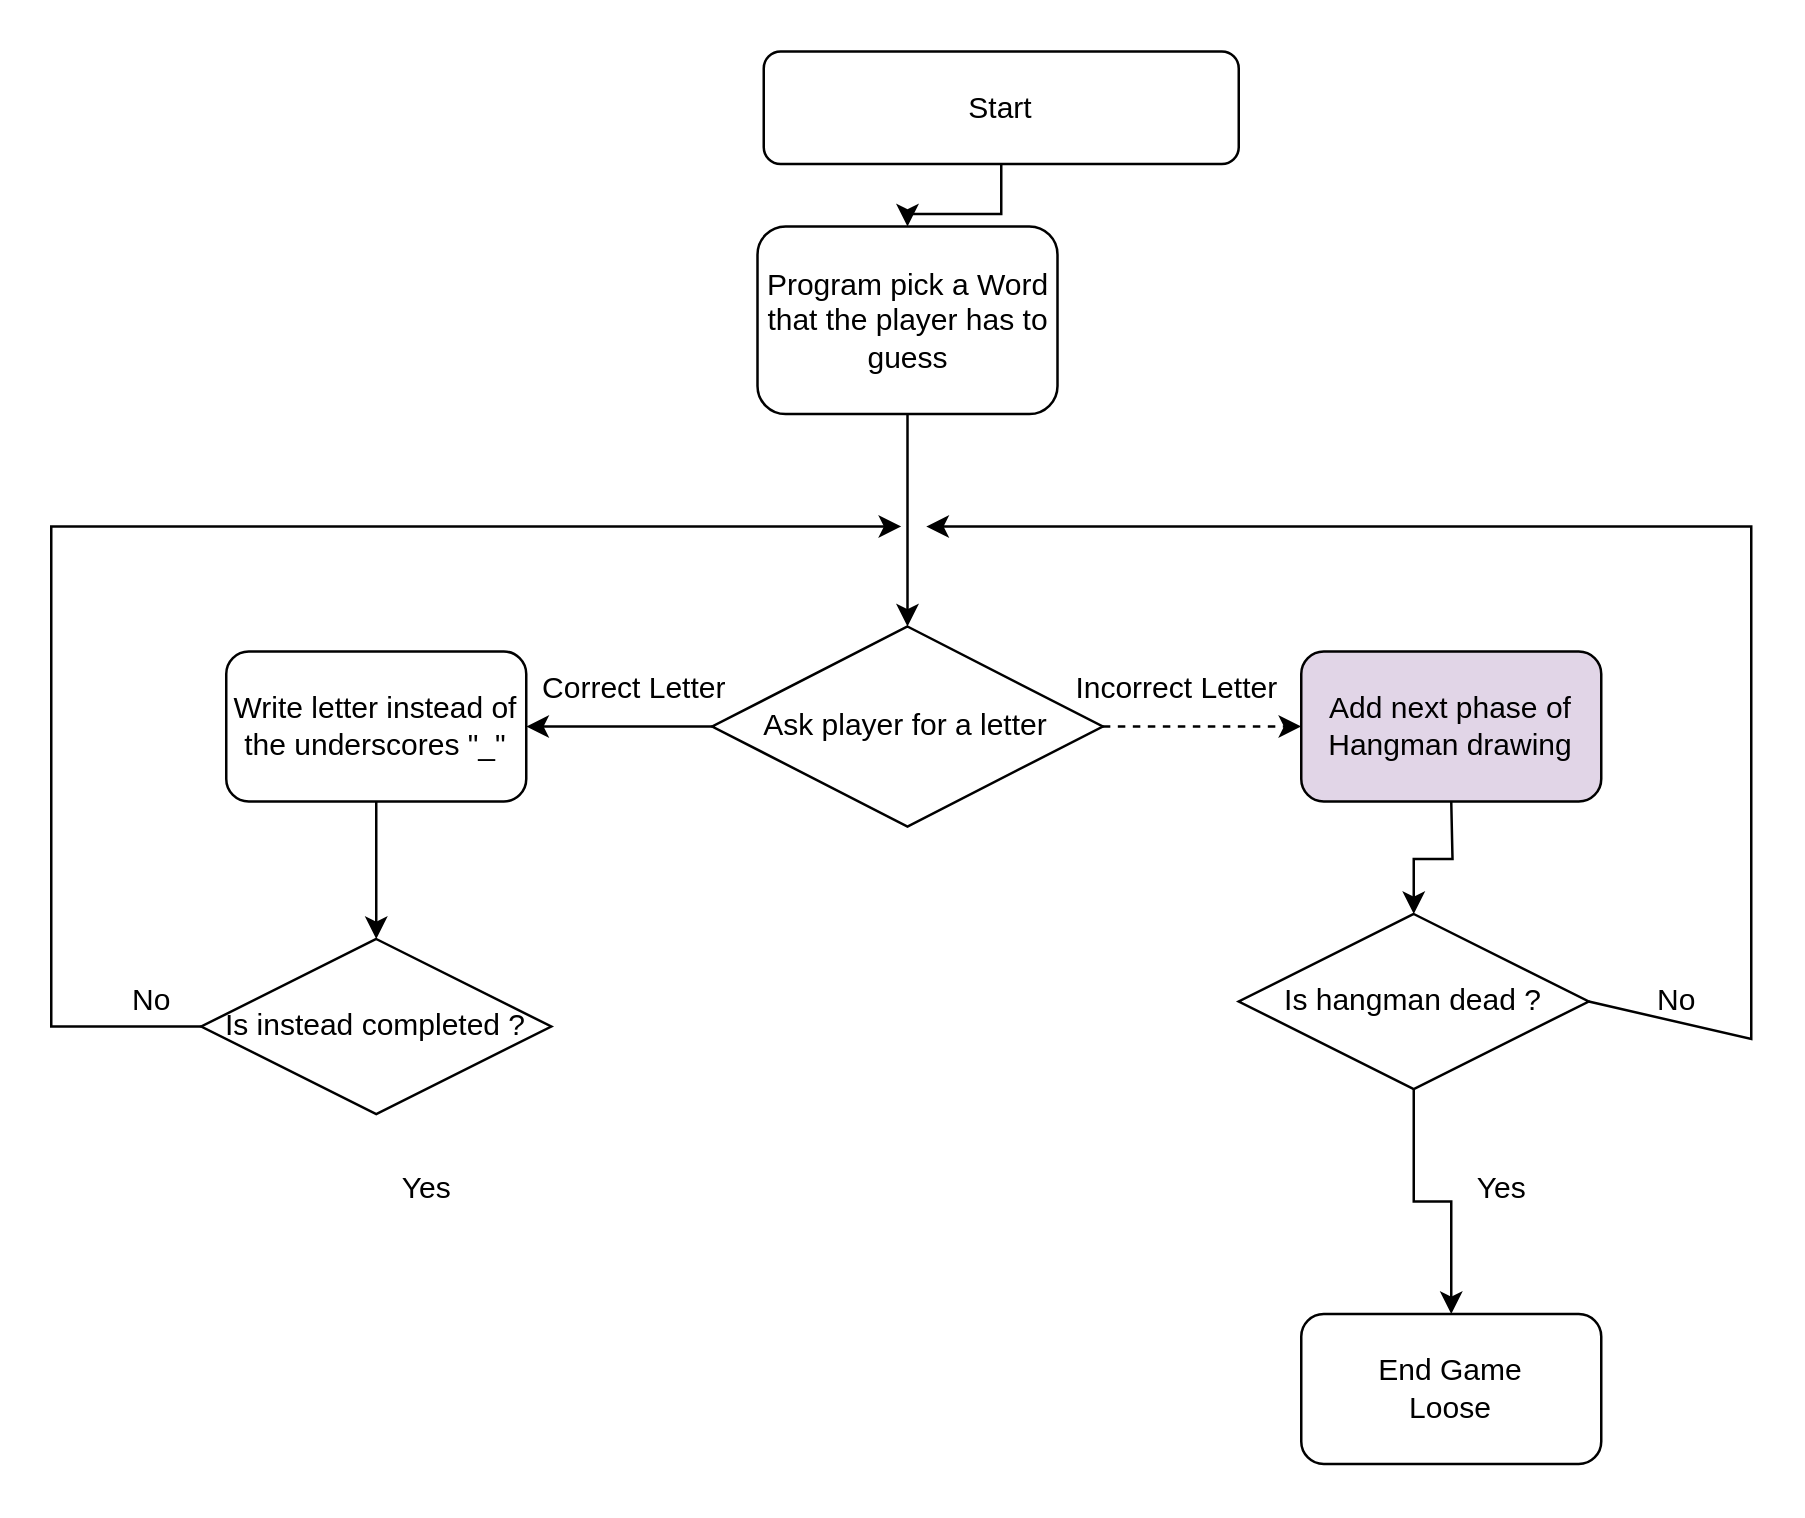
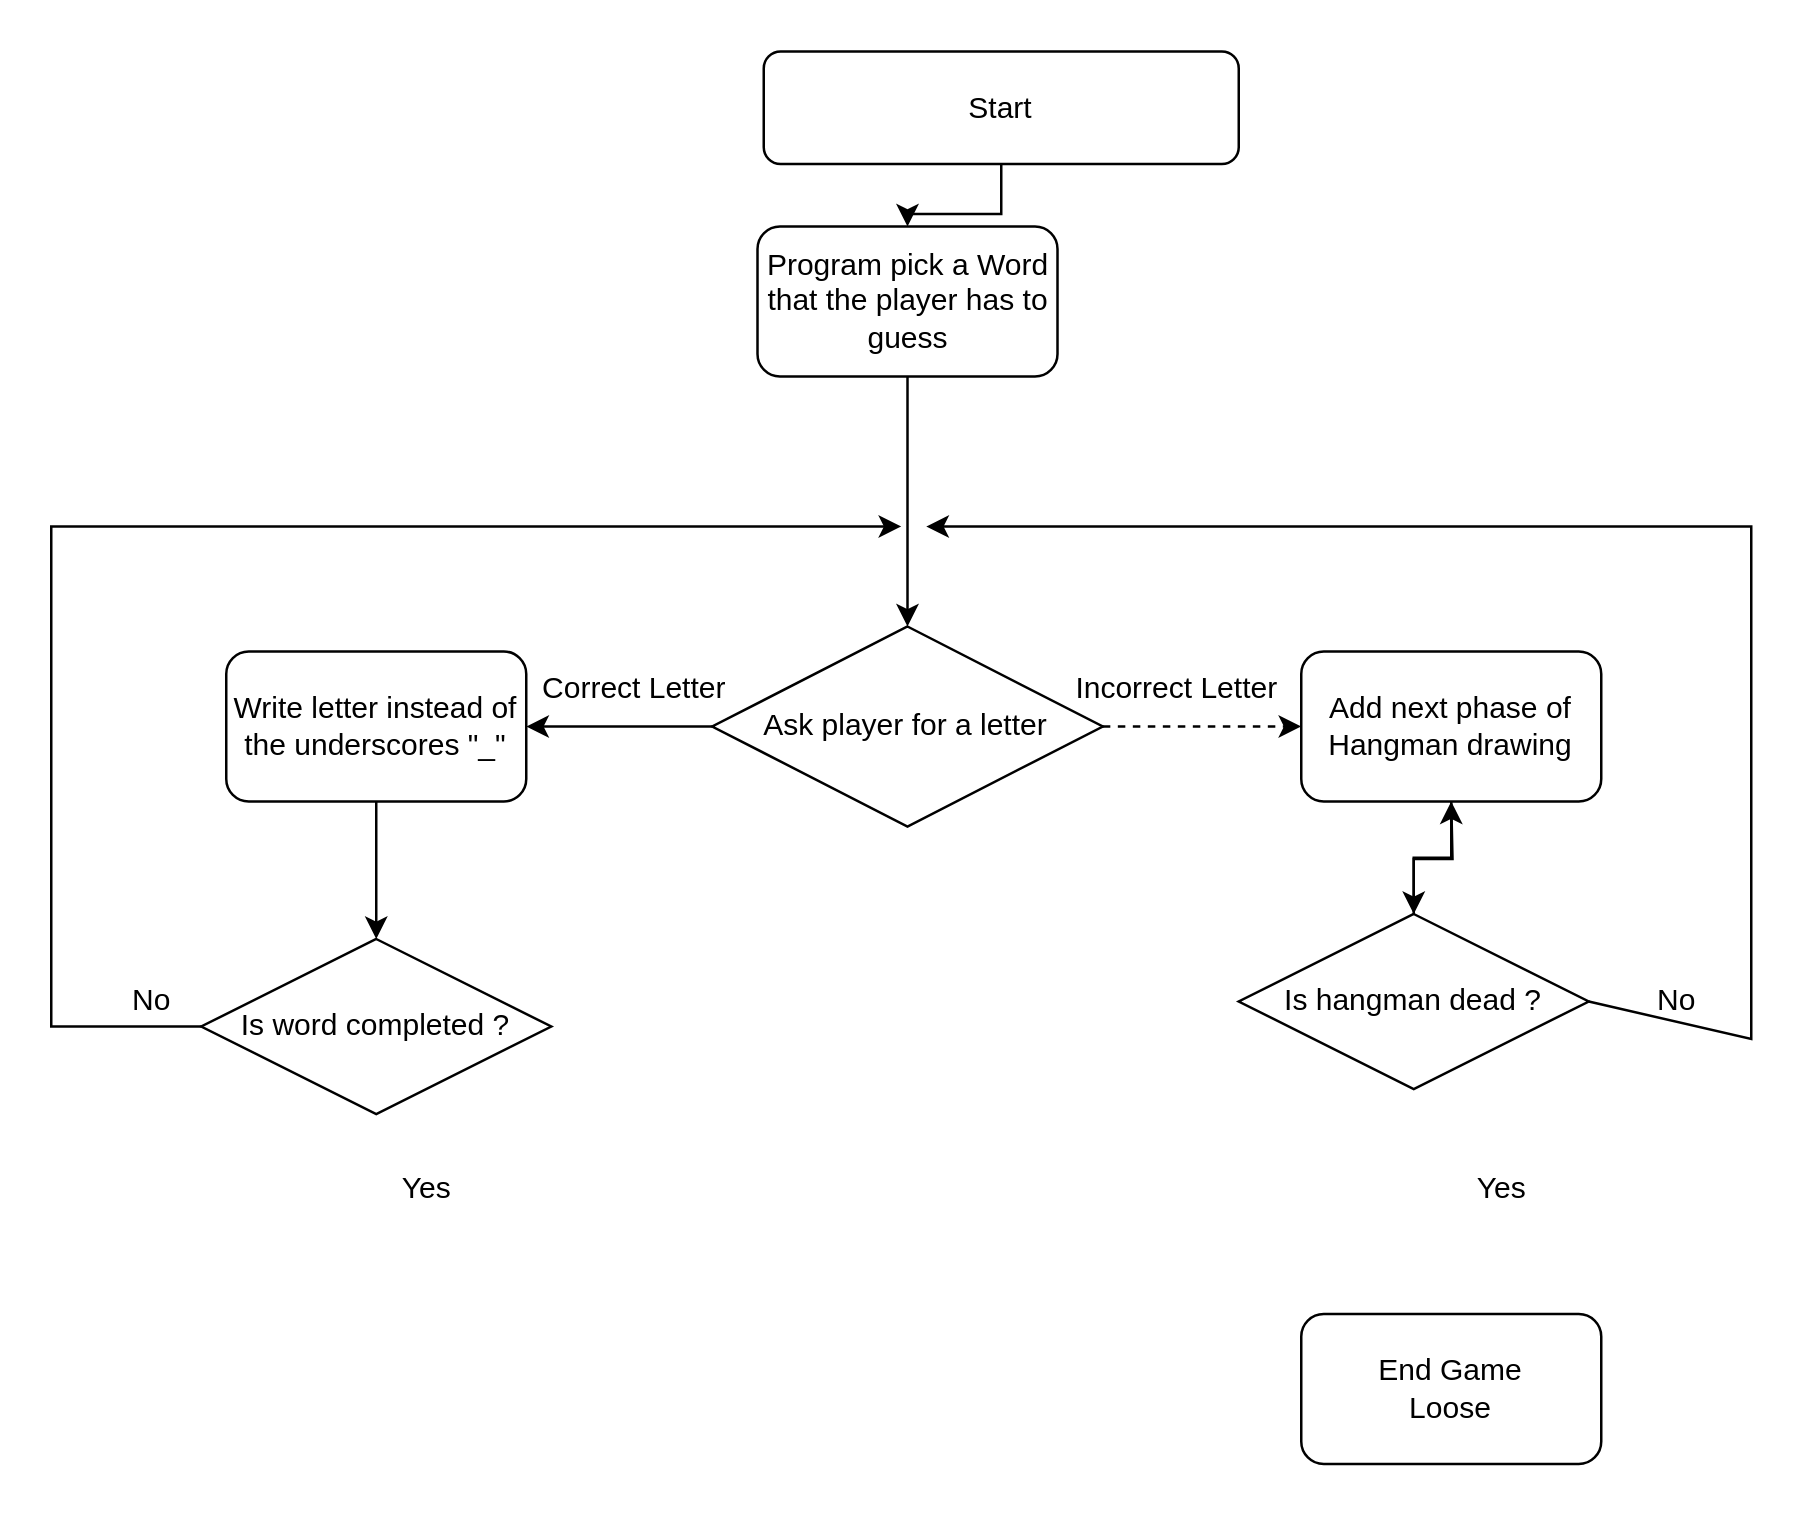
- <mxCell id="5" value="Program pick a Word that the player has to guess" style="whiteSpace=wrap;html=1;rounded=1;" vertex="1" parent="1"><mxGeometry x="302.5" y="90" width="120" height="75" as="geometry" /></mxCell>
+ <mxCell id="5" value="Program pick a Word that the player has to guess" style="whiteSpace=wrap;html=1;rounded=1;" vertex="1" parent="1"><mxGeometry x="302.5" y="90" width="120" height="60" as="geometry" /></mxCell>
- <mxCell id="9" value="Add next phase of Hangman drawing" style="rounded=1;whiteSpace=wrap;html=1;fillColor=#e1d5e7;" vertex="1" parent="1"><mxGeometry x="520" y="260" width="120" height="60" as="geometry" /></mxCell>
+ <mxCell id="9" value="Add next phase of Hangman drawing" style="rounded=1;whiteSpace=wrap;html=1;" vertex="1" parent="1"><mxGeometry x="520" y="260" width="120" height="60" as="geometry" /></mxCell>
- <mxCell id="14" value="Is instead completed ?" style="rhombus;whiteSpace=wrap;html=1;" vertex="1" parent="1"><mxGeometry x="80" y="375" width="140" height="70" as="geometry" /></mxCell>
+ <mxCell id="14" value="Is word completed ?" style="rhombus;whiteSpace=wrap;html=1;" vertex="1" parent="1"><mxGeometry x="80" y="375" width="140" height="70" as="geometry" /></mxCell>
- <mxCell id="19" value="" style="edgeStyle=orthogonalEdgeStyle;rounded=0;orthogonalLoop=1;jettySize=auto;html=1;" edge="1" parent="1" source="20" target="21"><mxGeometry relative="1" as="geometry" /></mxCell>
+ <mxCell id="19" value="" style="edgeStyle=orthogonalEdgeStyle;rounded=0;orthogonalLoop=1;jettySize=auto;html=1;" edge="1" parent="1" source="20" target="9"><mxGeometry relative="1" as="geometry" /></mxCell>
